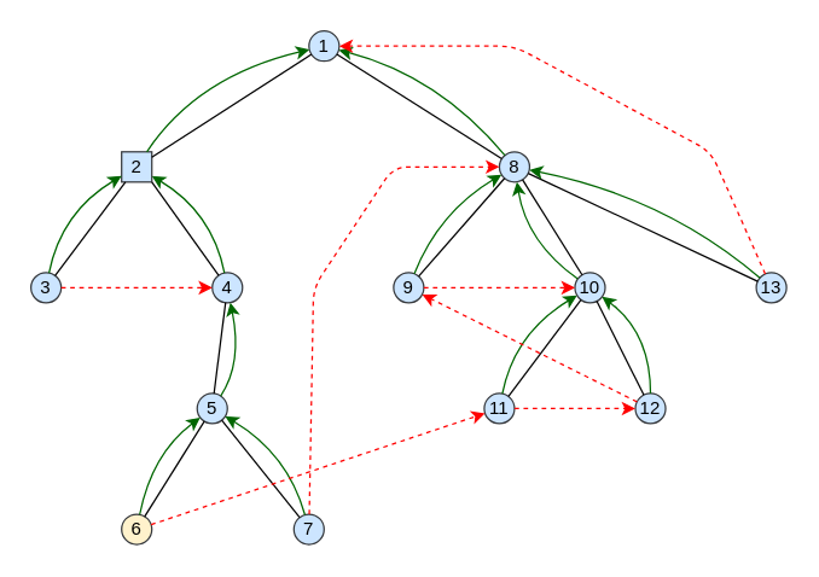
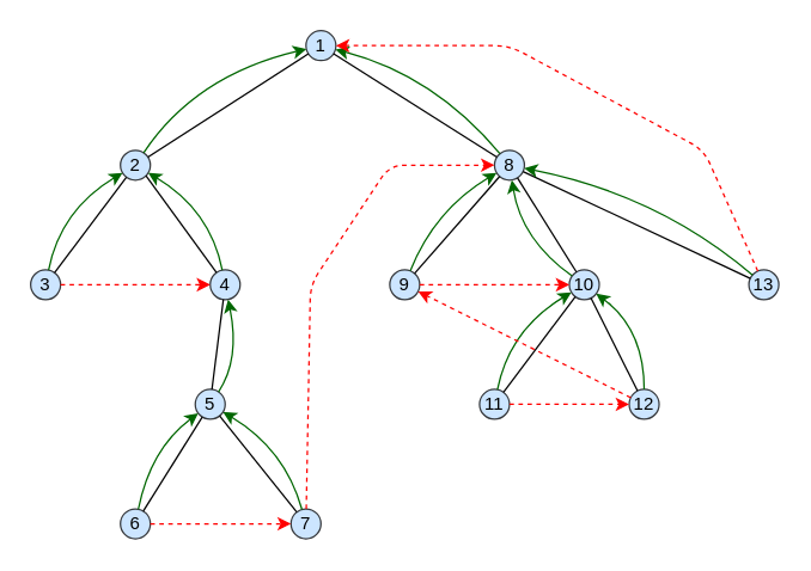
- <mxCell id="3" value="2" style="whiteSpace=wrap;html=1;aspect=fixed;fillColor=#cce5ff;strokeColor=#36393d;rounded=0;" vertex="1" parent="1"><mxGeometry x="80" y="100" width="20" height="20" as="geometry" /></mxCell>
+ <mxCell id="3" value="2" style="ellipse;whiteSpace=wrap;html=1;aspect=fixed;fillColor=#cce5ff;strokeColor=#36393d;" vertex="1" parent="1"><mxGeometry x="80" y="100" width="20" height="20" as="geometry" /></mxCell>
- <mxCell id="40" value="" style="endArrow=classic;dashed=1;html=1;strokeColor=#FF0000;" edge="1" parent="1" source="7" target="13"><mxGeometry width="50" height="50" relative="1" as="geometry"><mxPoint x="50" y="200" as="sourcePoint" /><mxPoint x="150" y="200" as="targetPoint" /></mxGeometry></mxCell>
+ <mxCell id="40" value="" style="endArrow=classic;dashed=1;html=1;strokeColor=#FF0000;" edge="1" parent="1" source="7" target="9"><mxGeometry width="50" height="50" relative="1" as="geometry"><mxPoint x="50" y="200" as="sourcePoint" /><mxPoint x="150" y="200" as="targetPoint" /></mxGeometry></mxCell>
- <mxCell id="7" value="6" style="ellipse;whiteSpace=wrap;html=1;aspect=fixed;fillColor=#fff2cc;strokeColor=#36393d;" vertex="1" parent="1"><mxGeometry x="80" y="340" width="20" height="20" as="geometry" /></mxCell>
+ <mxCell id="7" value="6" style="ellipse;whiteSpace=wrap;html=1;aspect=fixed;fillColor=#cce5ff;strokeColor=#36393d;" vertex="1" parent="1"><mxGeometry x="80" y="340" width="20" height="20" as="geometry" /></mxCell>
